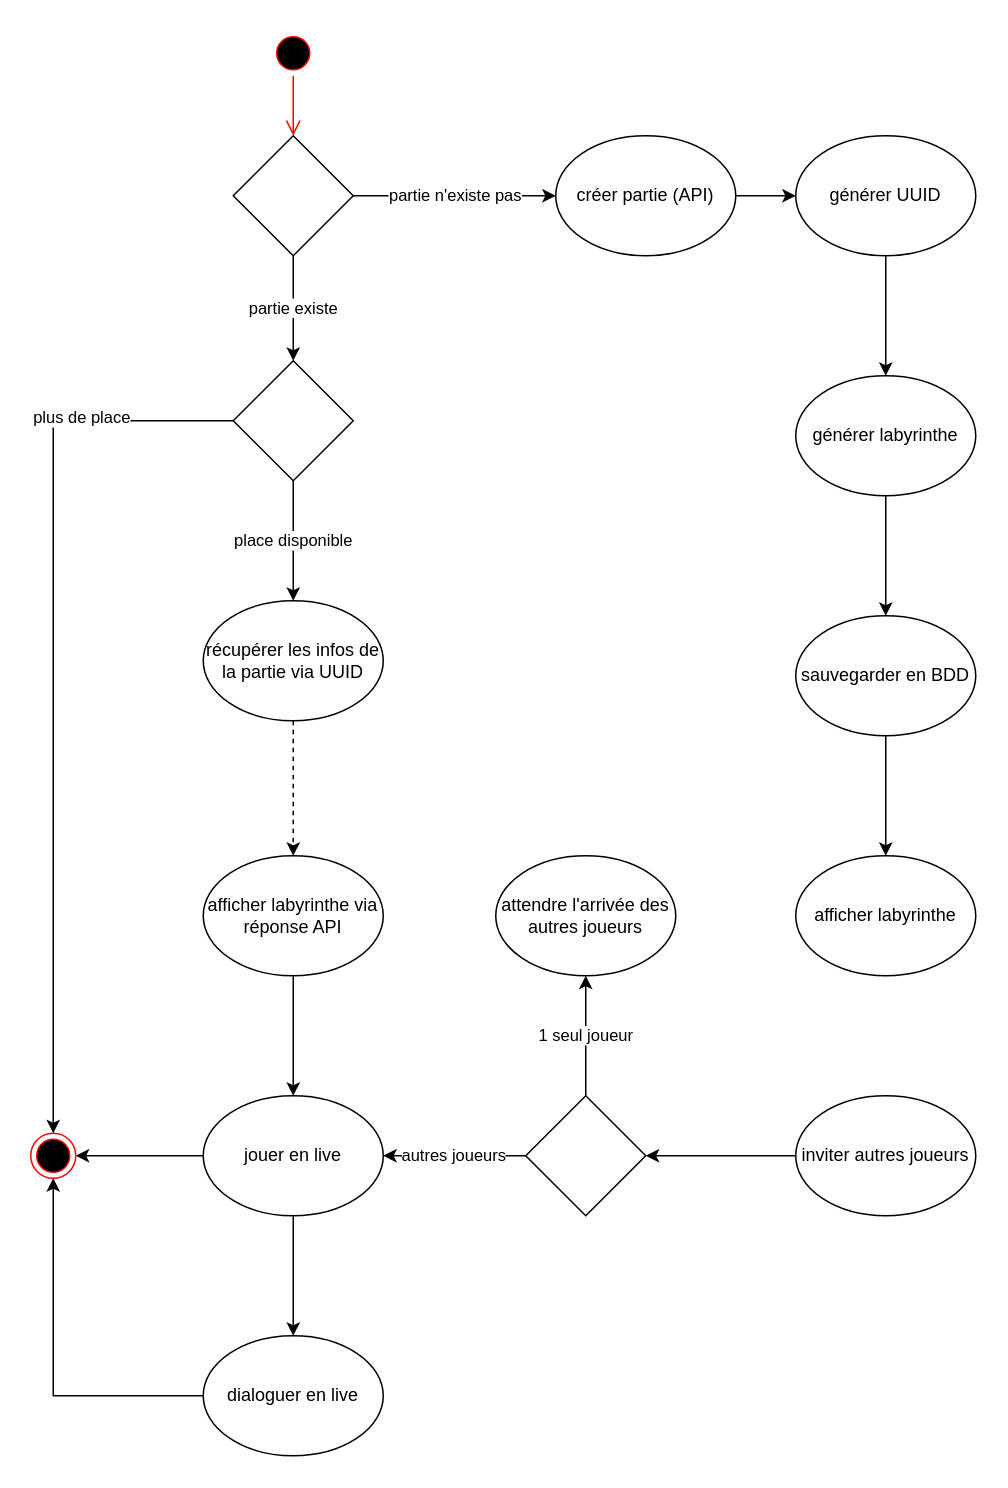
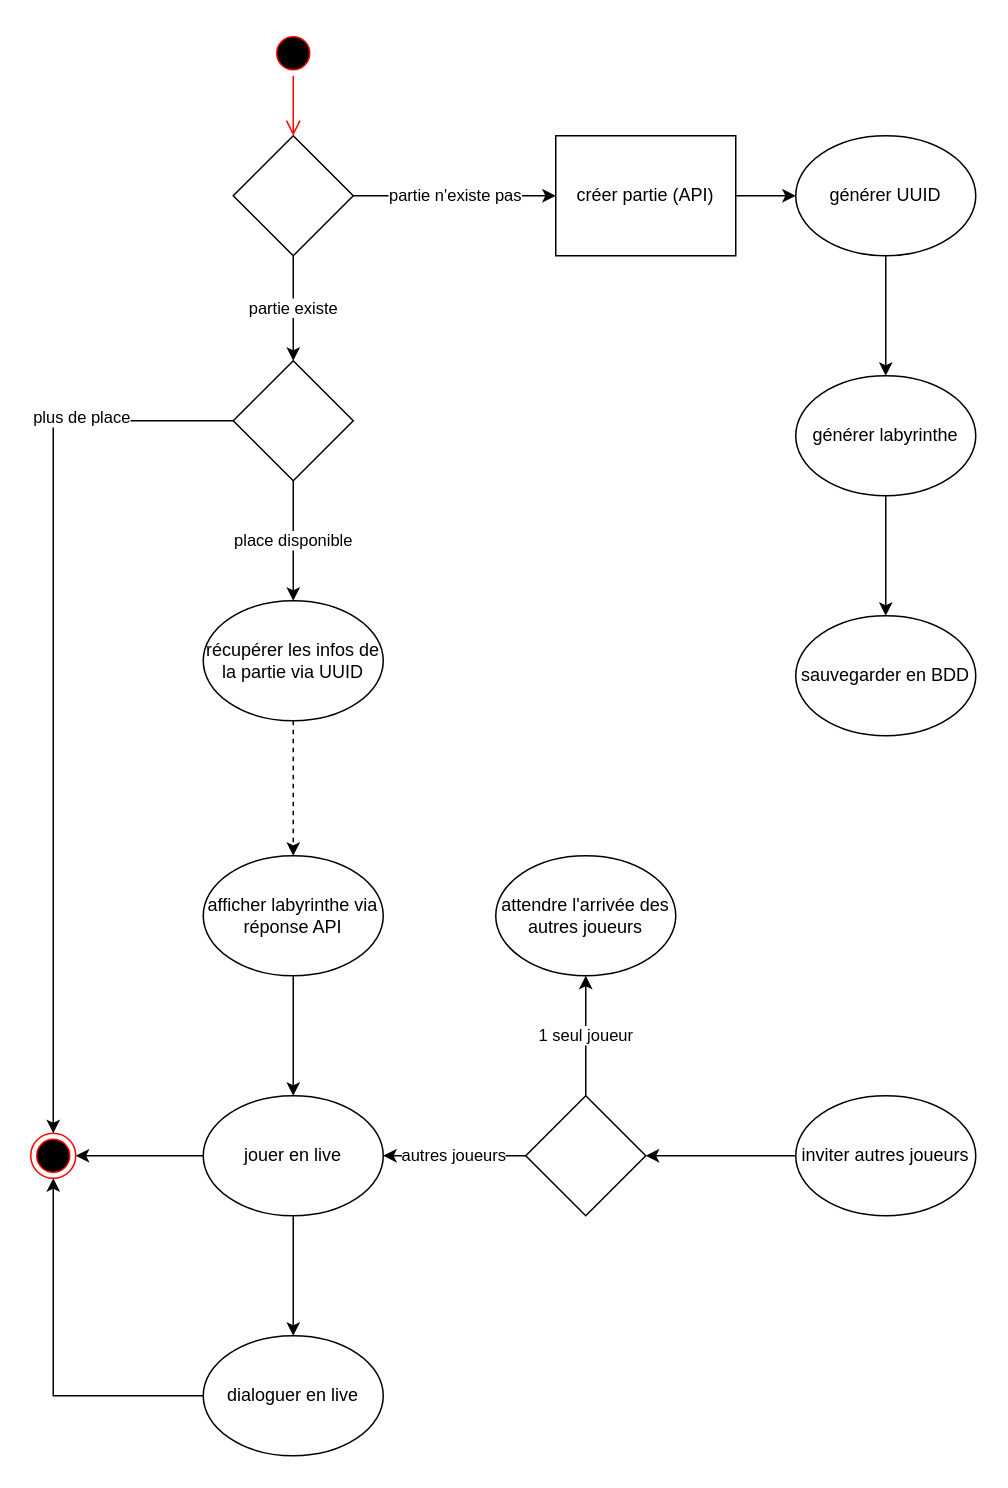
- <mxCell id="5" value="créer partie (API)" style="ellipse;whiteSpace=wrap;html=1;" parent="1" vertex="1"><mxGeometry x="370" y="90" width="120" height="80" as="geometry" /></mxCell>
+ <mxCell id="5" value="créer partie (API)" style="whiteSpace=wrap;html=1;rounded=0;" parent="1" vertex="1"><mxGeometry x="370" y="90" width="120" height="80" as="geometry" /></mxCell>
- <mxCell id="12" value="" style="edgeStyle=orthogonalEdgeStyle;rounded=0;orthogonalLoop=1;jettySize=auto;html=1;" parent="1" source="13" target="16" edge="1"><mxGeometry relative="1" as="geometry" /></mxCell>
- <mxCell id="16" value="&lt;div&gt;afficher labyrinthe&lt;/div&gt;" style="ellipse;whiteSpace=wrap;html=1;" parent="1" vertex="1"><mxGeometry x="530" y="570" width="120" height="80" as="geometry" /></mxCell>
